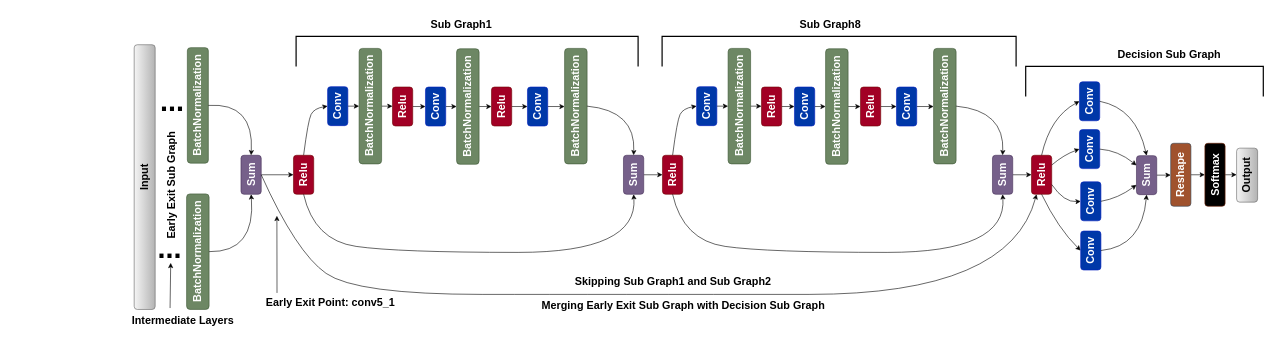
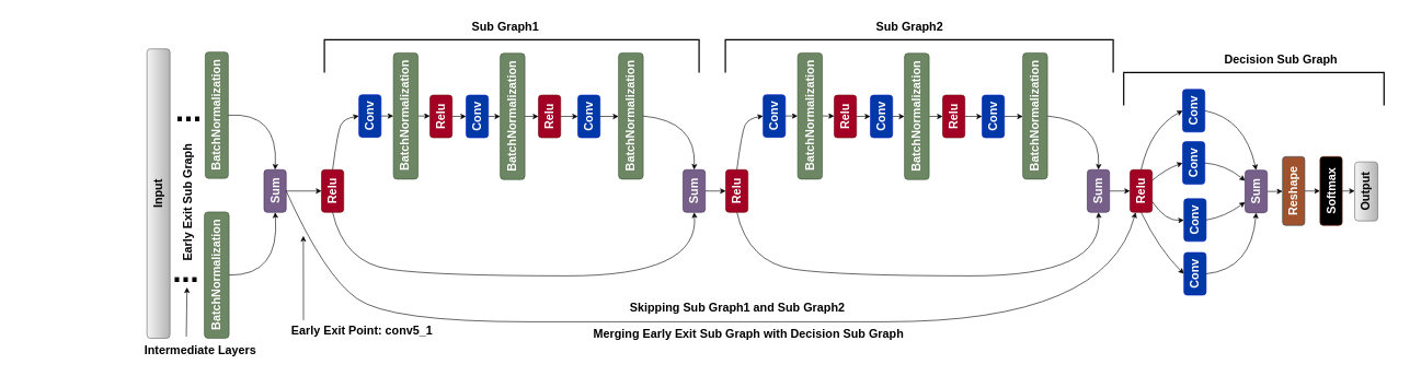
- <mxCell id="79" value="&lt;font style=&quot;font-size: 18px;&quot;&gt;Sub Graph8&lt;/font&gt;" style="text;html=1;align=center;verticalAlign=middle;resizable=0;points=[];autosize=1;strokeColor=none;fillColor=none;fontSize=14;fontStyle=1" parent="1" vertex="1"><mxGeometry x="1318" y="20" width="130" height="40" as="geometry" /></mxCell>
+ <mxCell id="79" value="&lt;font style=&quot;font-size: 18px;&quot;&gt;Sub Graph2&lt;/font&gt;" style="text;html=1;align=center;verticalAlign=middle;resizable=0;points=[];autosize=1;strokeColor=none;fillColor=none;fontSize=14;fontStyle=1" parent="1" vertex="1"><mxGeometry x="1318" y="20" width="130" height="40" as="geometry" /></mxCell>
